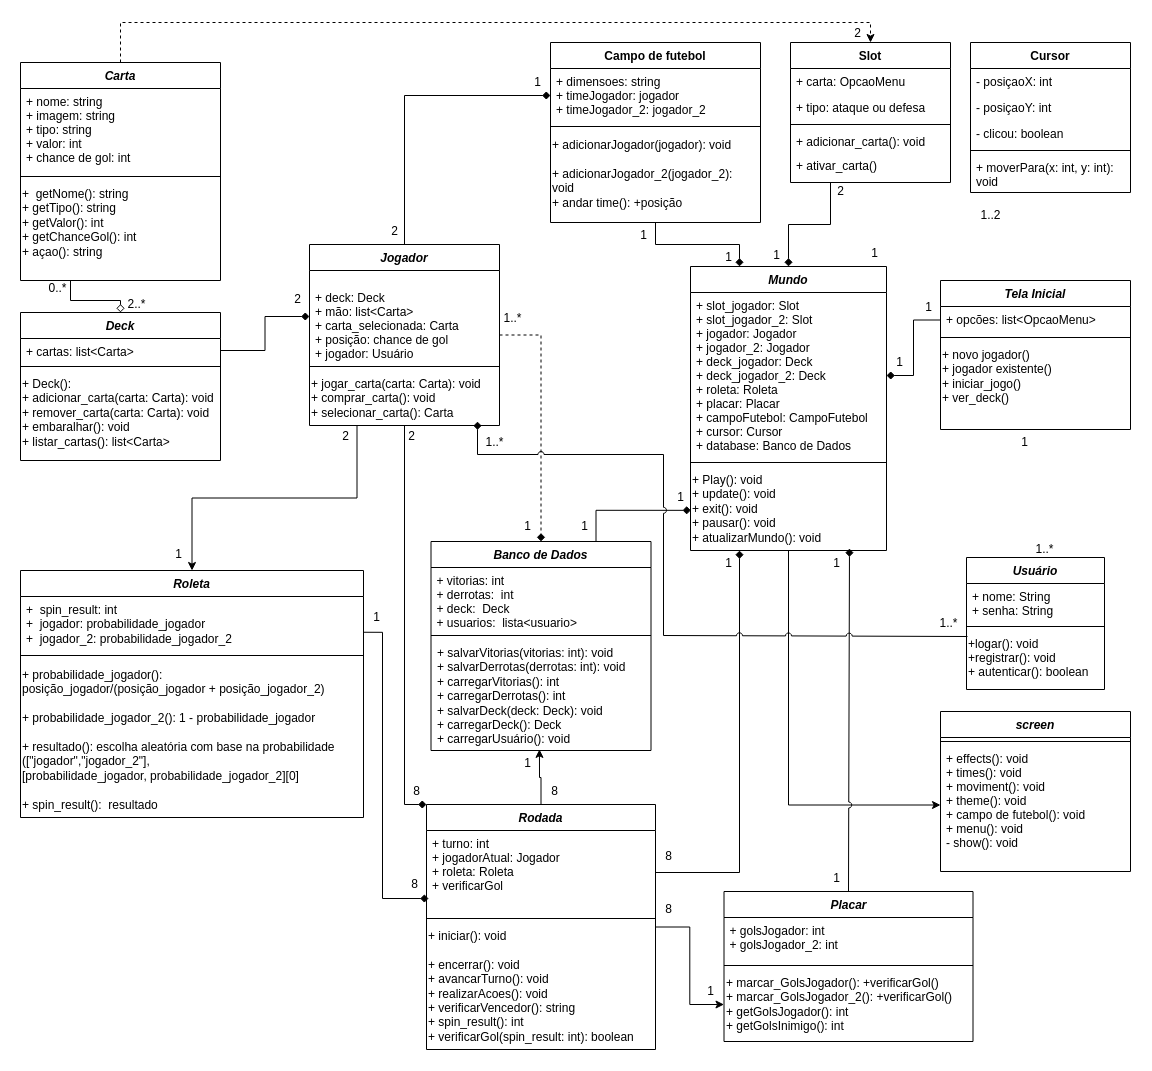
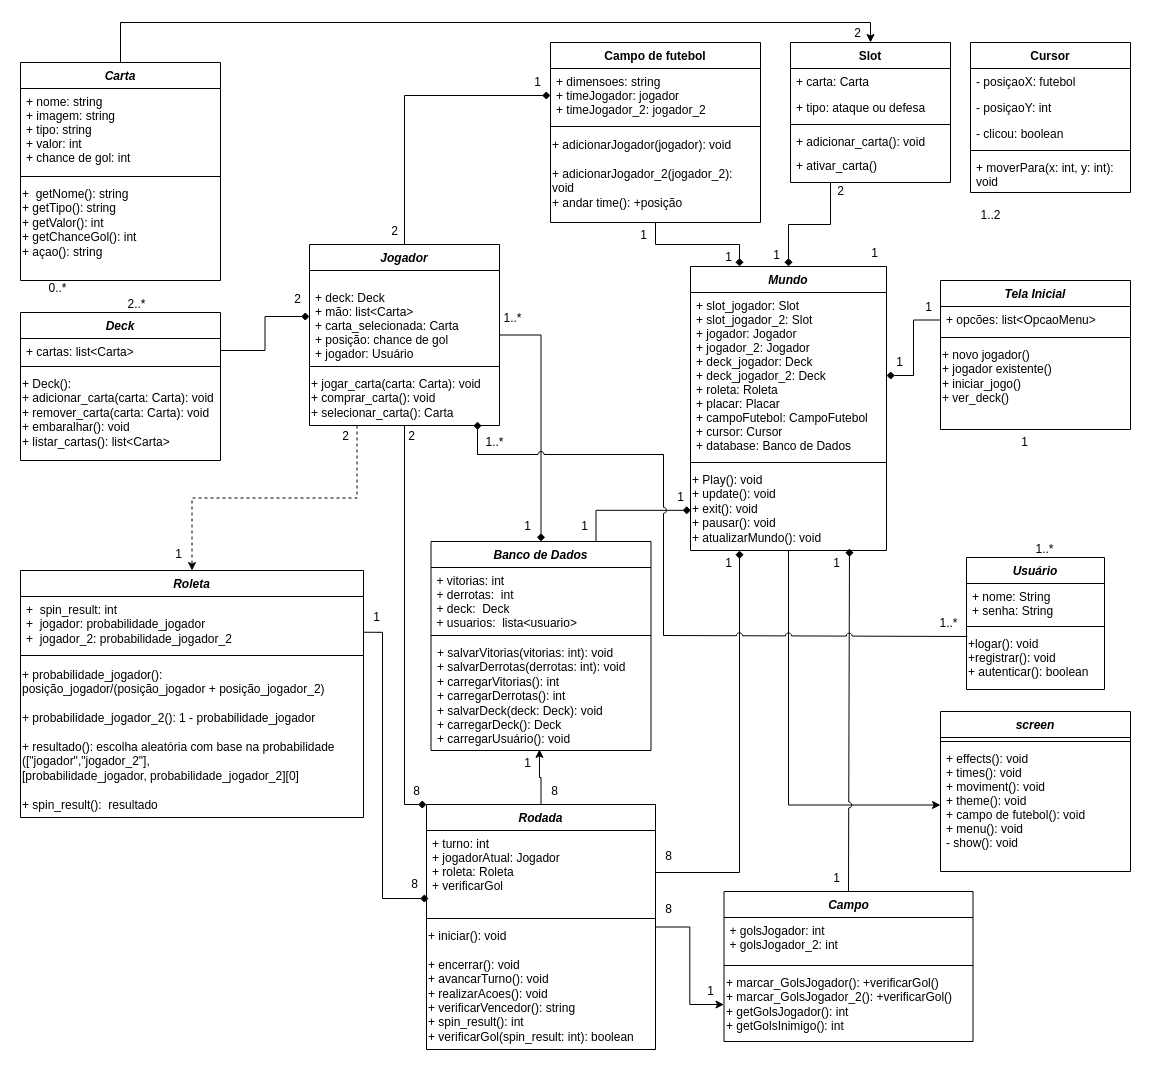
- <mxCell id="32" style="edgeStyle=orthogonalEdgeStyle;rounded=0;orthogonalLoop=1;jettySize=auto;html=1;exitX=0.5;exitY=0;exitDx=0;exitDy=0;entryX=0.5;entryY=0;entryDx=0;entryDy=0;dashed=1;" parent="1" source="34" target="10" edge="1"><mxGeometry relative="1" as="geometry" /></mxCell>
+ <mxCell id="32" style="edgeStyle=orthogonalEdgeStyle;rounded=0;orthogonalLoop=1;jettySize=auto;html=1;exitX=0.5;exitY=0;exitDx=0;exitDy=0;entryX=0.5;entryY=0;entryDx=0;entryDy=0;" parent="1" source="34" target="10" edge="1"><mxGeometry relative="1" as="geometry" /></mxCell>
- <mxCell id="11" value="+ carta: OpcaoMenu&#10;" style="text;align=left;verticalAlign=top;spacingLeft=4;spacingRight=4;overflow=hidden;rotatable=0;points=[[0,0.5],[1,0.5]];portConstraint=eastwest;" parent="10" vertex="1"><mxGeometry y="26" width="160" height="26" as="geometry" /></mxCell>
+ <mxCell id="11" value="+ carta: Carta&#10;" style="text;align=left;verticalAlign=top;spacingLeft=4;spacingRight=4;overflow=hidden;rotatable=0;points=[[0,0.5],[1,0.5]];portConstraint=eastwest;" parent="10" vertex="1"><mxGeometry y="26" width="160" height="26" as="geometry" /></mxCell>
- <mxCell id="23" value="- posiçaoX: int" style="text;align=left;verticalAlign=top;spacingLeft=4;spacingRight=4;overflow=hidden;rotatable=0;points=[[0,0.5],[1,0.5]];portConstraint=eastwest;" parent="22" vertex="1"><mxGeometry y="26" width="160" height="26" as="geometry" /></mxCell>
+ <mxCell id="23" value="- posiçaoX: futebol" style="text;align=left;verticalAlign=top;spacingLeft=4;spacingRight=4;overflow=hidden;rotatable=0;points=[[0,0.5],[1,0.5]];portConstraint=eastwest;" parent="22" vertex="1"><mxGeometry y="26" width="160" height="26" as="geometry" /></mxCell>
- <mxCell id="33" style="edgeStyle=orthogonalEdgeStyle;rounded=0;orthogonalLoop=1;jettySize=auto;html=1;exitX=0.25;exitY=1;exitDx=0;exitDy=0;entryX=0.5;entryY=0;entryDx=0;entryDy=0;endArrow=diamond;endFill=0;" parent="1" source="34" target="28" edge="1"><mxGeometry relative="1" as="geometry" /></mxCell>
- <mxCell id="4" style="edgeStyle=orthogonalEdgeStyle;rounded=0;orthogonalLoop=1;jettySize=auto;html=1;exitX=1;exitY=0.5;exitDx=0;exitDy=0;entryX=0.5;entryY=0;entryDx=0;entryDy=0;endArrow=diamond;endFill=1;dashed=1;" parent="1" source="5" target="38" edge="1"><mxGeometry relative="1" as="geometry" /></mxCell>
+ <mxCell id="4" style="edgeStyle=orthogonalEdgeStyle;rounded=0;orthogonalLoop=1;jettySize=auto;html=1;exitX=1;exitY=0.5;exitDx=0;exitDy=0;entryX=0.5;entryY=0;entryDx=0;entryDy=0;endArrow=diamond;endFill=1;" parent="1" source="5" target="38" edge="1"><mxGeometry relative="1" as="geometry" /></mxCell>
- <mxCell id="2" style="edgeStyle=orthogonalEdgeStyle;rounded=0;orthogonalLoop=1;jettySize=auto;html=1;exitX=0.25;exitY=1;exitDx=0;exitDy=0;entryX=0.5;entryY=0;entryDx=0;entryDy=0;" parent="1" source="5" target="43" edge="1"><mxGeometry relative="1" as="geometry" /></mxCell>
+ <mxCell id="2" style="edgeStyle=orthogonalEdgeStyle;rounded=0;orthogonalLoop=1;jettySize=auto;html=1;exitX=0.25;exitY=1;exitDx=0;exitDy=0;entryX=0.5;entryY=0;entryDx=0;entryDy=0;dashed=1;" parent="1" source="5" target="43" edge="1"><mxGeometry relative="1" as="geometry" /></mxCell>
- <mxCell id="52" value="&lt;b&gt;Placar&lt;/b&gt;" style="swimlane;fontStyle=2;align=center;verticalAlign=top;childLayout=stackLayout;horizontal=1;startSize=26;horizontalStack=0;resizeParent=1;resizeLast=0;collapsible=1;marginBottom=0;rounded=0;shadow=0;strokeWidth=1;html=1;" parent="1" vertex="1"><mxGeometry x="723.5" y="891" width="249" height="150" as="geometry"><mxRectangle x="230" y="140" width="160" height="26" as="alternateBounds" /></mxGeometry></mxCell>
+ <mxCell id="52" value="&lt;b&gt;Campo&lt;/b&gt;" style="swimlane;fontStyle=2;align=center;verticalAlign=top;childLayout=stackLayout;horizontal=1;startSize=26;horizontalStack=0;resizeParent=1;resizeLast=0;collapsible=1;marginBottom=0;rounded=0;shadow=0;strokeWidth=1;html=1;" parent="1" vertex="1"><mxGeometry x="723.5" y="891" width="249" height="150" as="geometry"><mxRectangle x="230" y="140" width="160" height="26" as="alternateBounds" /></mxGeometry></mxCell>
